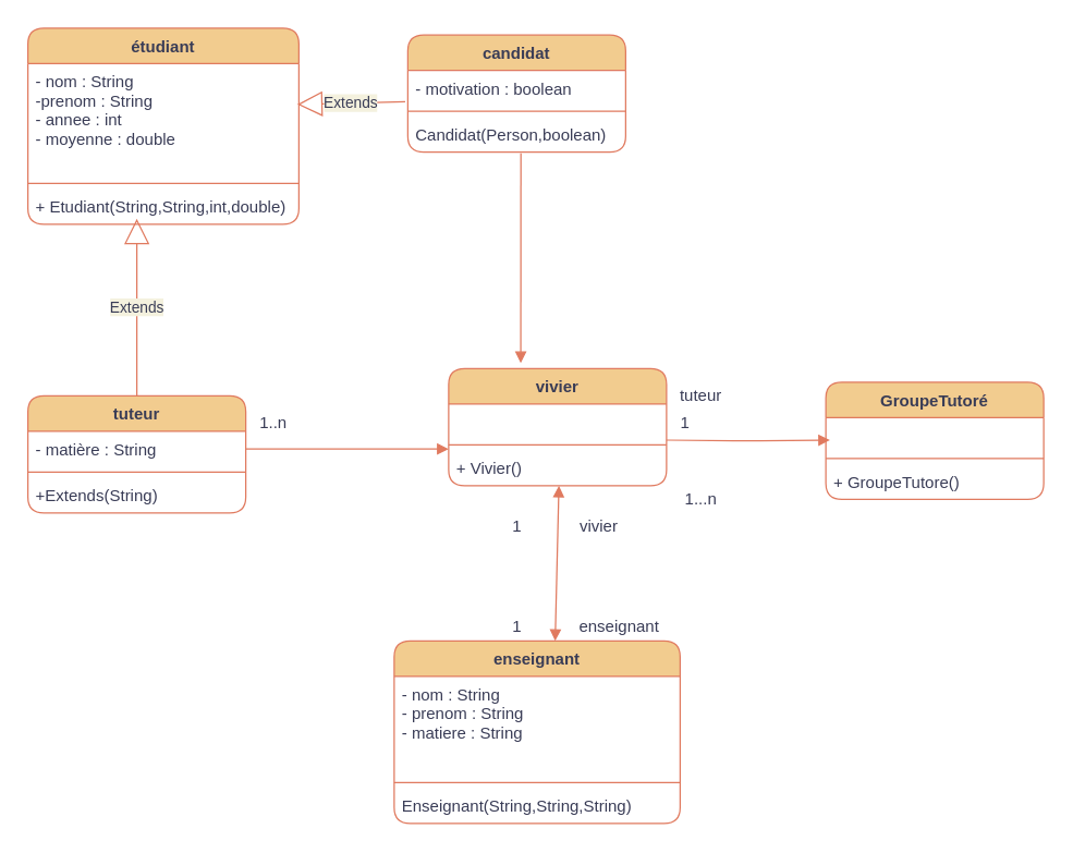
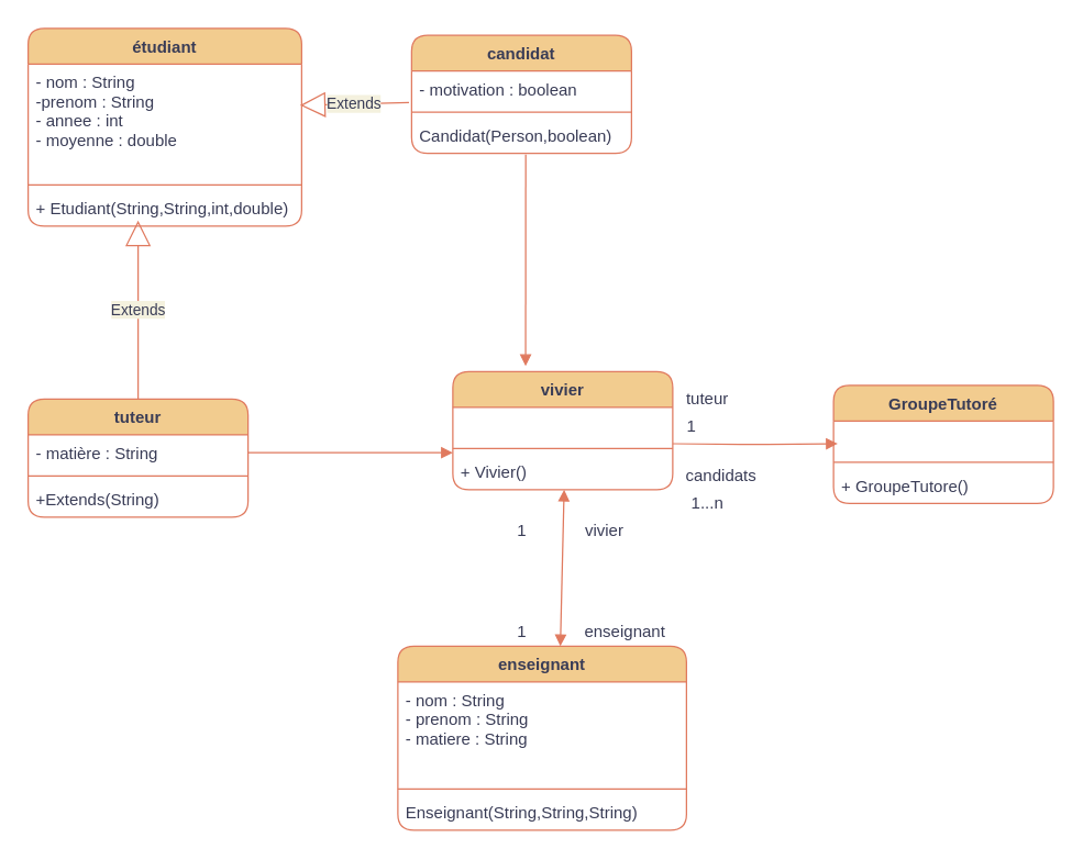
- <mxCell id="20" value="1..n" style="text;html=1;align=center;verticalAlign=middle;resizable=0;points=[];autosize=1;strokeColor=none;fillColor=none;rounded=1;fontColor=#393C56;" parent="1" vertex="1"><mxGeometry x="180" y="300" width="40" height="20" as="geometry" /></mxCell>
+ <mxCell id="40" value="candidats" style="text;html=1;align=center;verticalAlign=middle;resizable=0;points=[];autosize=1;strokeColor=none;fillColor=none;rounded=1;fontColor=#393C56;" parent="1" vertex="1"><mxGeometry x="489" y="336" width="70" height="20" as="geometry" /></mxCell>
